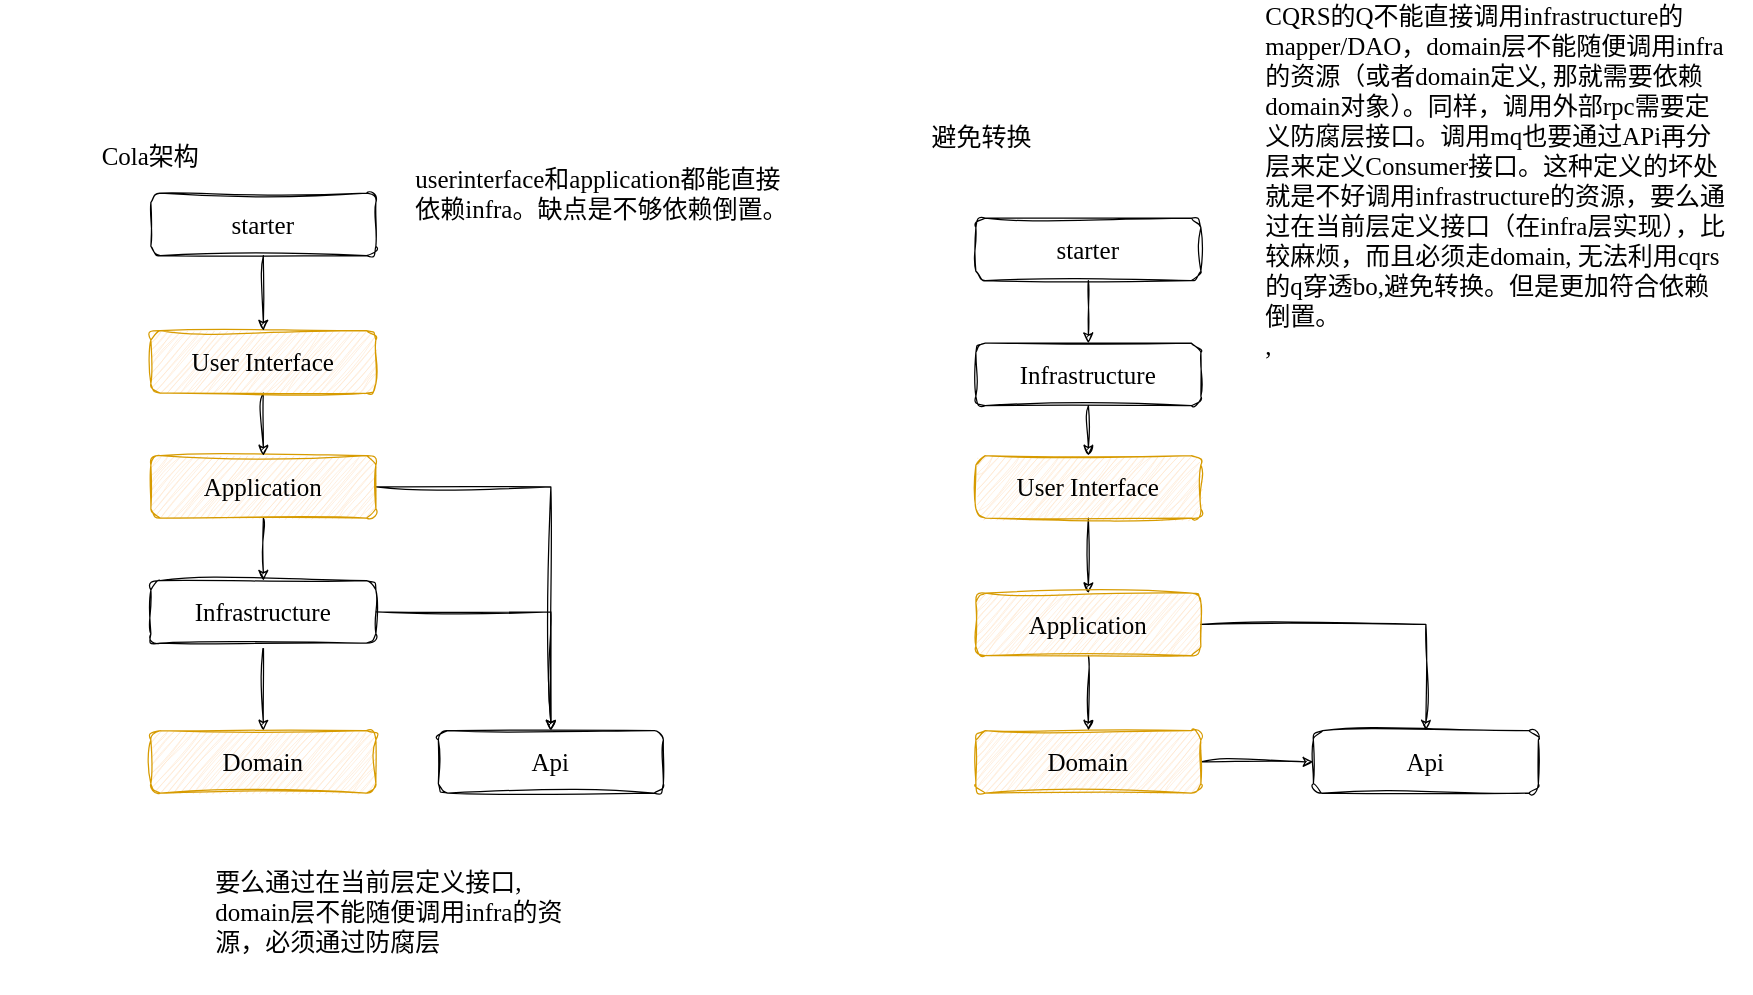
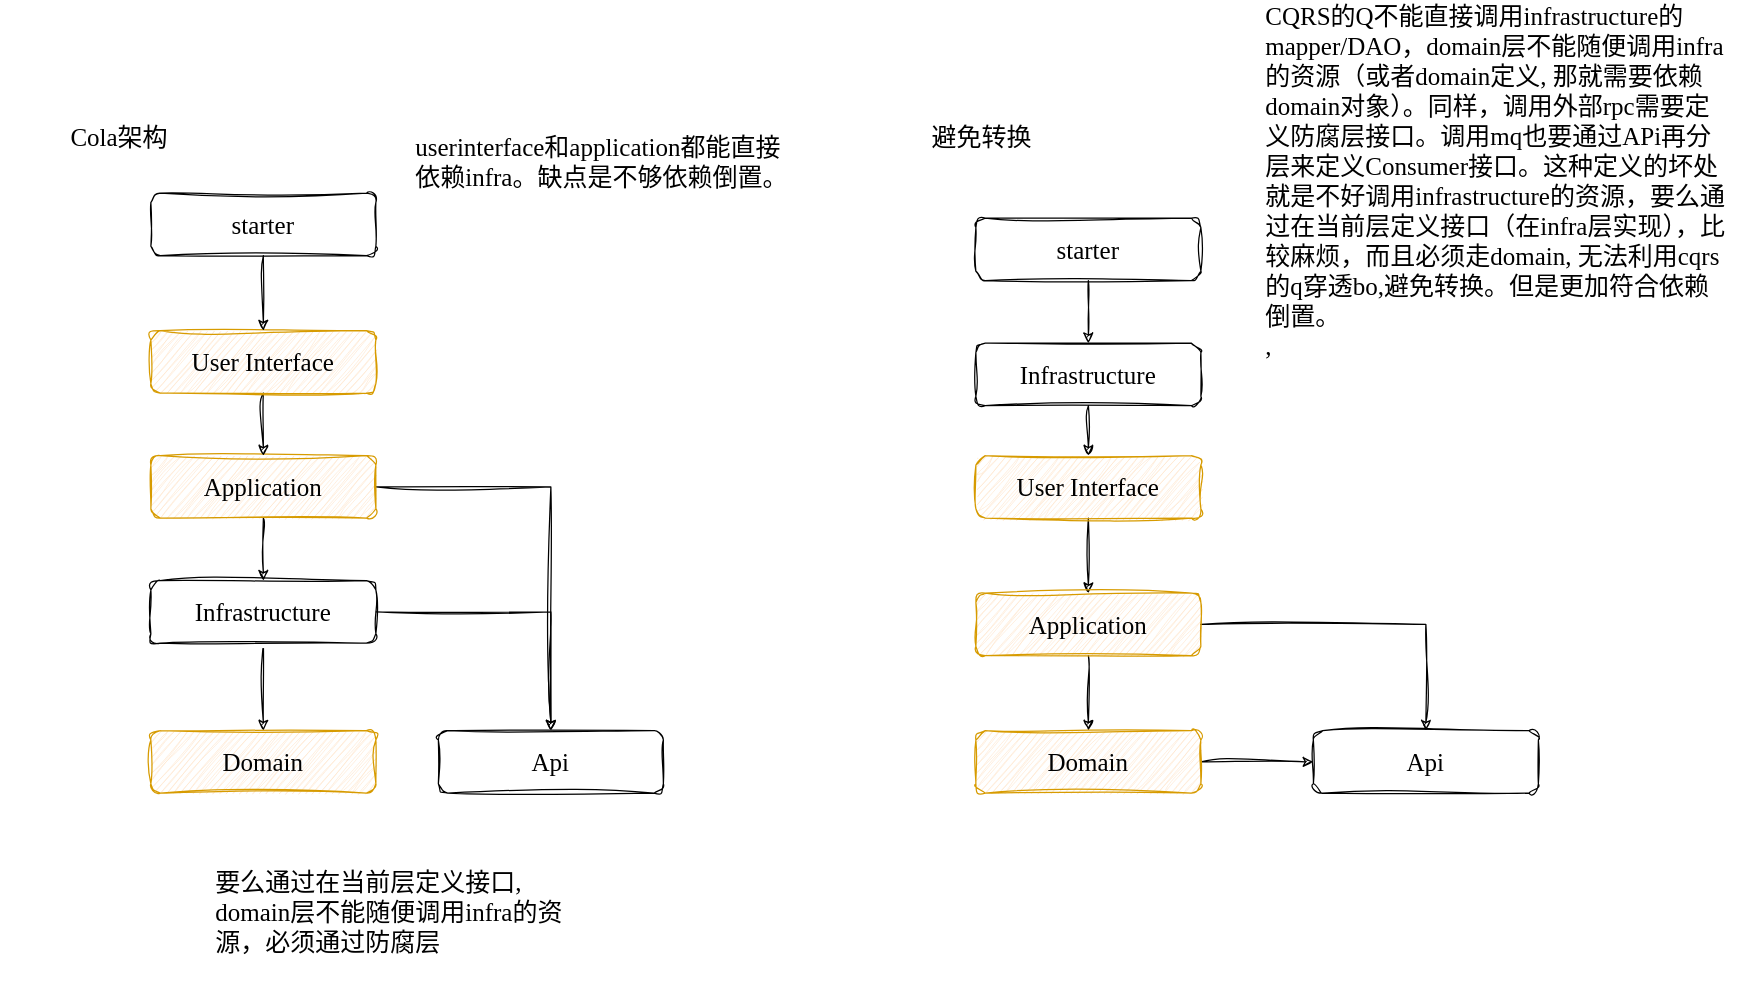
- <mxCell id="26" value="Cola架构" style="text;html=1;strokeColor=none;fillColor=none;align=center;verticalAlign=middle;whiteSpace=wrap;rounded=0;fontSize=20;fontFamily=Architects Daughter;" vertex="1" parent="1"><mxGeometry x="45" y="45" width="150" height="30" as="geometry" /></mxCell>
+ <mxCell id="26" value="Cola架构" style="text;html=1;strokeColor=none;fillColor=none;align=center;verticalAlign=middle;whiteSpace=wrap;rounded=0;fontSize=20;fontFamily=Architects Daughter;" vertex="1" parent="1"><mxGeometry x="20" y="30" width="150" height="30" as="geometry" /></mxCell>
- <mxCell id="28" value="userinterface和application都能直接依赖infra。缺点是不够依赖倒置。" style="text;html=1;strokeColor=none;fillColor=none;align=left;verticalAlign=middle;whiteSpace=wrap;rounded=0;fontSize=20;fontFamily=Architects Daughter;" vertex="1" parent="1"><mxGeometry x="330" y="45" width="310" height="90" as="geometry" /></mxCell>
+ <mxCell id="28" value="userinterface和application都能直接依赖infra。缺点是不够依赖倒置。" style="text;html=1;strokeColor=none;fillColor=none;align=left;verticalAlign=middle;whiteSpace=wrap;rounded=0;fontSize=20;fontFamily=Architects Daughter;" vertex="1" parent="1"><mxGeometry x="330" y="20" width="310" height="90" as="geometry" /></mxCell>
